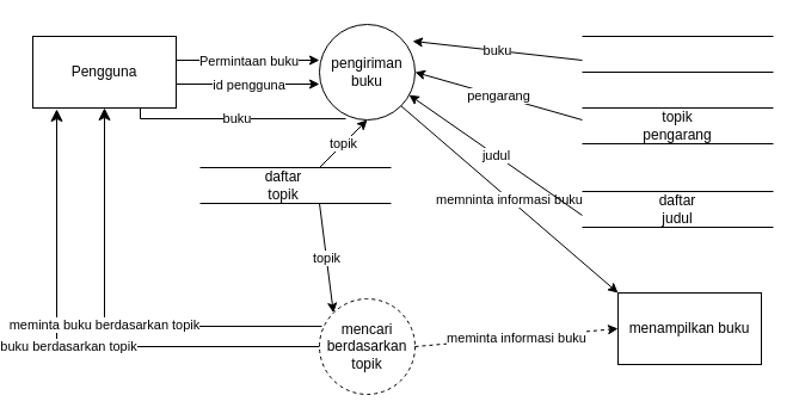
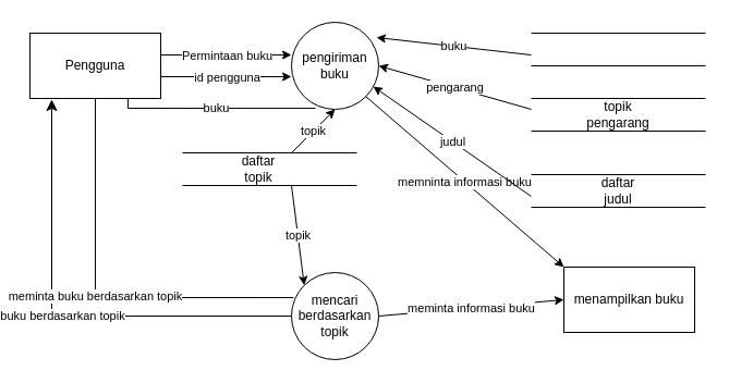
- <mxCell id="26" value="meminta buku berdasarkan topik" style="edgeStyle=segmentEdgeStyle;endArrow=classic;html=1;curved=0;rounded=0;endSize=8;startSize=8;entryX=0.5;entryY=1;entryDx=0;entryDy=0;exitX=0.025;exitY=0.288;exitDx=0;exitDy=0;exitPerimeter=0;" edge="1" parent="1" source="4" target="2"><mxGeometry width="50" height="50" relative="1" as="geometry"><mxPoint x="270" y="270" as="sourcePoint" /><mxPoint x="50" y="101" as="targetPoint" /></mxGeometry></mxCell>
+ <mxCell id="26" value="meminta buku berdasarkan topik" style="edgeStyle=segmentEdgeStyle;endArrow=none;html=1;curved=0;rounded=0;endSize=8;startSize=8;entryX=0.5;entryY=1;entryDx=0;entryDy=0;exitX=0.025;exitY=0.288;exitDx=0;exitDy=0;exitPerimeter=0;" edge="1" parent="1" source="4" target="2"><mxGeometry width="50" height="50" relative="1" as="geometry"><mxPoint x="270" y="270" as="sourcePoint" /><mxPoint x="50" y="101" as="targetPoint" /></mxGeometry></mxCell>
- <mxCell id="27" value="me" style="endArrow=classic;html=1;rounded=0;entryX=0;entryY=0.5;entryDx=0;entryDy=0;exitX=1;exitY=0.5;exitDx=0;exitDy=0;dashed=1;" edge="1" parent="1" source="4" target="5"><mxGeometry relative="1" as="geometry"><mxPoint x="350" y="270" as="sourcePoint" /><mxPoint x="400" y="270" as="targetPoint" /></mxGeometry></mxCell>
+ <mxCell id="27" value="me" style="endArrow=classic;html=1;rounded=0;entryX=0;entryY=0.5;entryDx=0;entryDy=0;exitX=1;exitY=0.5;exitDx=0;exitDy=0;" edge="1" parent="1" source="4" target="5"><mxGeometry relative="1" as="geometry"><mxPoint x="350" y="270" as="sourcePoint" /><mxPoint x="400" y="270" as="targetPoint" /></mxGeometry></mxCell>
- <mxCell id="4" value="mencari berdasarkan topik" style="ellipse;whiteSpace=wrap;html=1;aspect=fixed;dashed=1;" vertex="1" parent="1"><mxGeometry x="260" y="250" width="80" height="80" as="geometry" /></mxCell>
+ <mxCell id="4" value="mencari berdasarkan topik" style="ellipse;whiteSpace=wrap;html=1;aspect=fixed;" vertex="1" parent="1"><mxGeometry x="260" y="250" width="80" height="80" as="geometry" /></mxCell>
